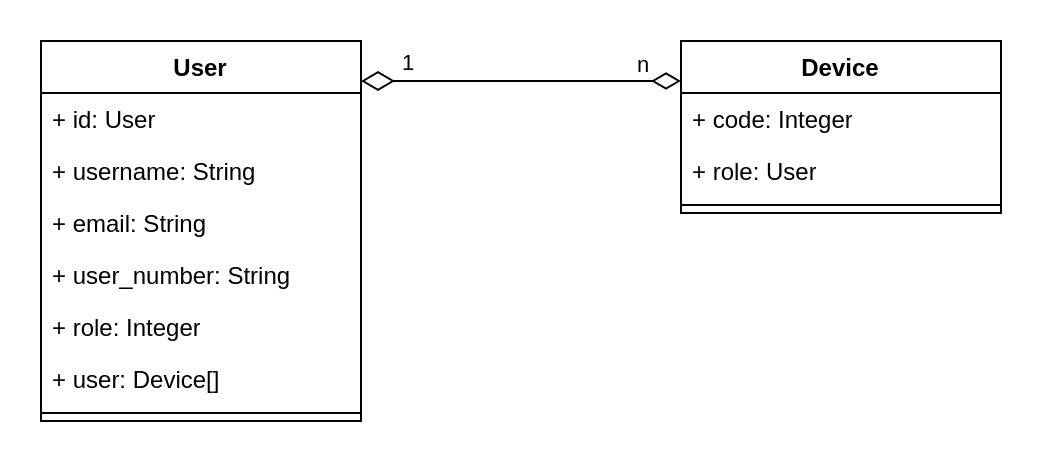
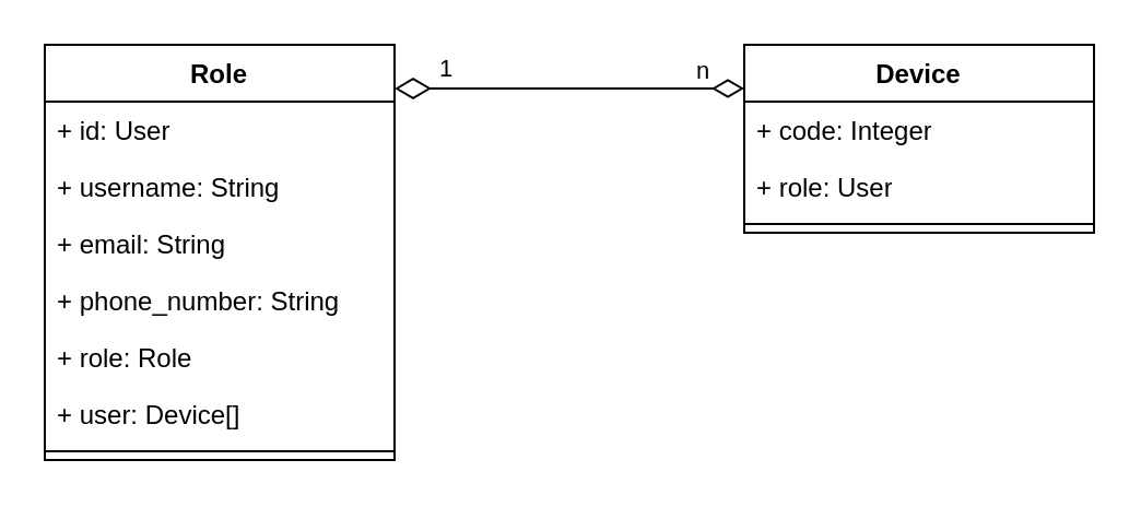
- <mxCell id="2" value="User&lt;br&gt;" style="swimlane;fontStyle=1;align=center;verticalAlign=top;childLayout=stackLayout;horizontal=1;startSize=26;horizontalStack=0;resizeParent=1;resizeParentMax=0;resizeLast=0;collapsible=1;marginBottom=0;whiteSpace=wrap;html=1;" vertex="1" parent="1"><mxGeometry x="20" y="20" width="160" height="190" as="geometry" /></mxCell>
+ <mxCell id="2" value="Role&lt;br&gt;" style="swimlane;fontStyle=1;align=center;verticalAlign=top;childLayout=stackLayout;horizontal=1;startSize=26;horizontalStack=0;resizeParent=1;resizeParentMax=0;resizeLast=0;collapsible=1;marginBottom=0;whiteSpace=wrap;html=1;" vertex="1" parent="1"><mxGeometry x="20" y="20" width="160" height="190" as="geometry" /></mxCell>
- <mxCell id="6" value="+ user_number: String" style="text;strokeColor=none;fillColor=none;align=left;verticalAlign=top;spacingLeft=4;spacingRight=4;overflow=hidden;rotatable=0;points=[[0,0.5],[1,0.5]];portConstraint=eastwest;whiteSpace=wrap;html=1;" vertex="1" parent="2"><mxGeometry y="104" width="160" height="26" as="geometry" /></mxCell>
+ <mxCell id="6" value="+ phone_number: String" style="text;strokeColor=none;fillColor=none;align=left;verticalAlign=top;spacingLeft=4;spacingRight=4;overflow=hidden;rotatable=0;points=[[0,0.5],[1,0.5]];portConstraint=eastwest;whiteSpace=wrap;html=1;" vertex="1" parent="2"><mxGeometry y="104" width="160" height="26" as="geometry" /></mxCell>
- <mxCell id="7" value="+ role: Integer" style="text;strokeColor=none;fillColor=none;align=left;verticalAlign=top;spacingLeft=4;spacingRight=4;overflow=hidden;rotatable=0;points=[[0,0.5],[1,0.5]];portConstraint=eastwest;whiteSpace=wrap;html=1;" vertex="1" parent="2"><mxGeometry y="130" width="160" height="26" as="geometry" /></mxCell>
+ <mxCell id="7" value="+ role: Role" style="text;strokeColor=none;fillColor=none;align=left;verticalAlign=top;spacingLeft=4;spacingRight=4;overflow=hidden;rotatable=0;points=[[0,0.5],[1,0.5]];portConstraint=eastwest;whiteSpace=wrap;html=1;" vertex="1" parent="2"><mxGeometry y="130" width="160" height="26" as="geometry" /></mxCell>
